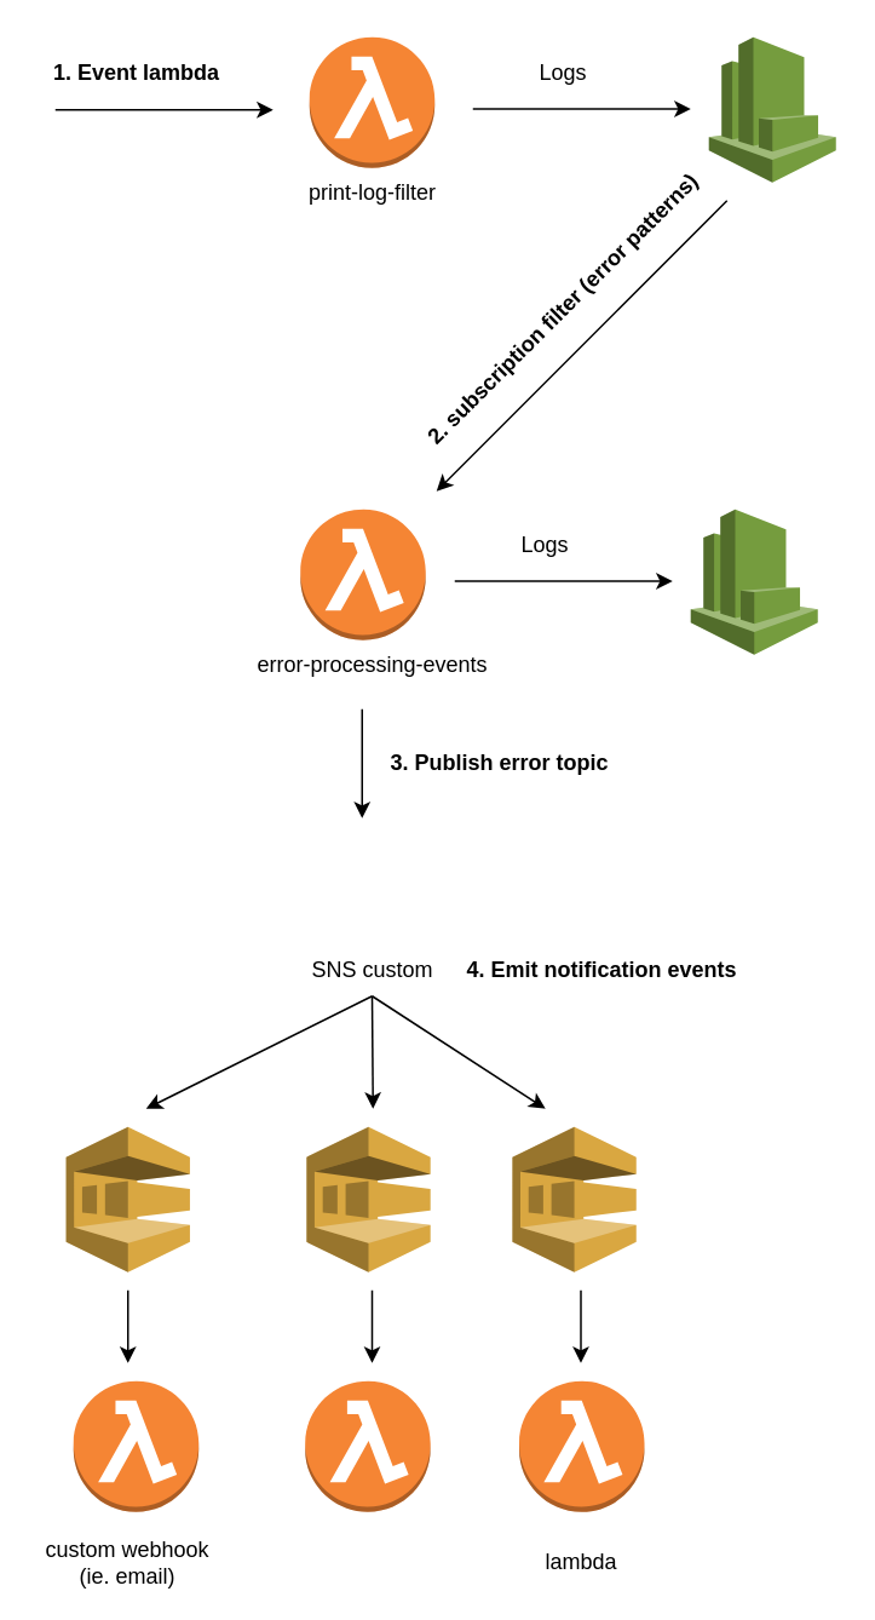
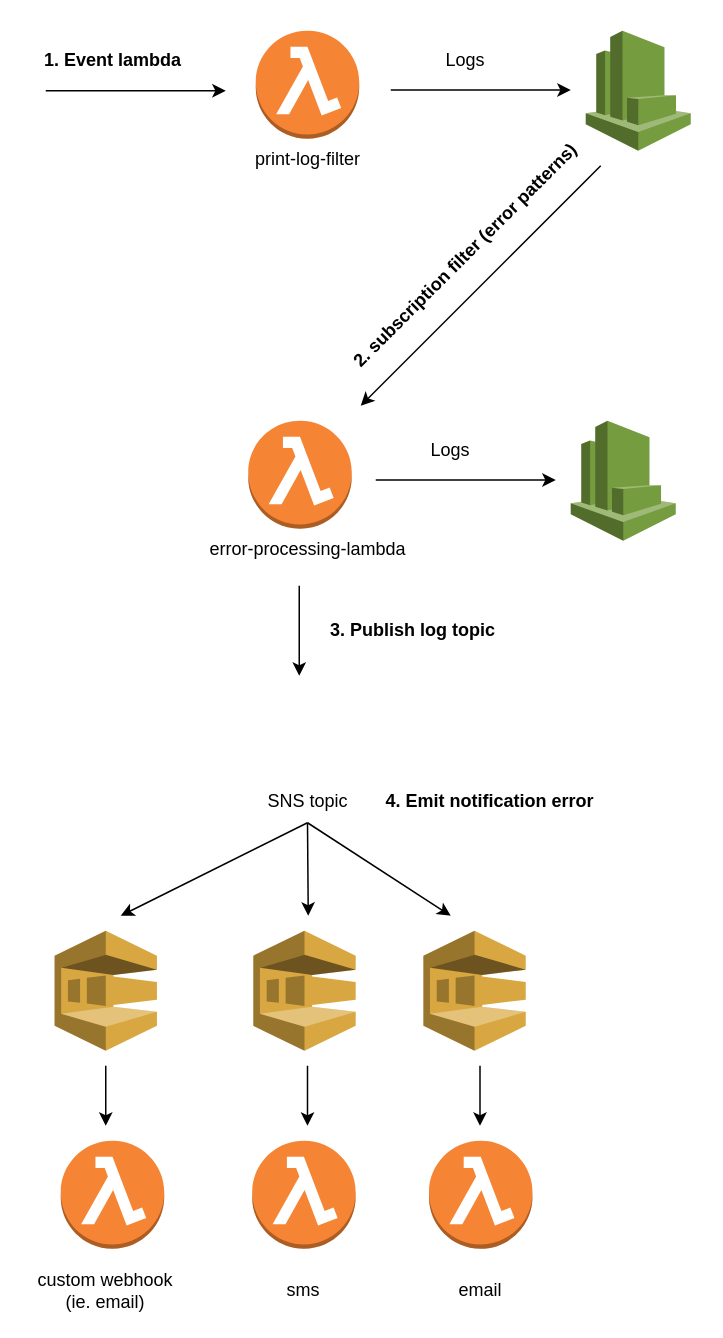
- <mxCell id="10" value="error-processing-events" style="text;html=1;strokeColor=none;fillColor=none;align=center;verticalAlign=middle;whiteSpace=wrap;rounded=0;fontStyle=0" vertex="1" parent="1"><mxGeometry x="124.5" y="352" width="160" height="28" as="geometry" /></mxCell>
+ <mxCell id="10" value="error-processing-lambda" style="text;html=1;strokeColor=none;fillColor=none;align=center;verticalAlign=middle;whiteSpace=wrap;rounded=0;fontStyle=0" vertex="1" parent="1"><mxGeometry x="124.5" y="352" width="160" height="28" as="geometry" /></mxCell>
- <mxCell id="22" value="3. Publish error topic" style="text;html=1;strokeColor=none;fillColor=none;align=center;verticalAlign=middle;whiteSpace=wrap;rounded=0;fontStyle=1" vertex="1" parent="1"><mxGeometry x="210" y="410" width="130" height="20" as="geometry" /></mxCell>
+ <mxCell id="22" value="3. Publish log topic" style="text;html=1;strokeColor=none;fillColor=none;align=center;verticalAlign=middle;whiteSpace=wrap;rounded=0;fontStyle=1" vertex="1" parent="1"><mxGeometry x="210" y="410" width="130" height="20" as="geometry" /></mxCell>
- <mxCell id="18" value="SNS custom" style="text;html=1;strokeColor=none;fillColor=none;align=center;verticalAlign=middle;whiteSpace=wrap;rounded=0;fontStyle=0" vertex="1" parent="1"><mxGeometry x="124.5" y="520" width="160" height="28" as="geometry" /></mxCell>
+ <mxCell id="18" value="SNS topic" style="text;html=1;strokeColor=none;fillColor=none;align=center;verticalAlign=middle;whiteSpace=wrap;rounded=0;fontStyle=0" vertex="1" parent="1"><mxGeometry x="124.5" y="520" width="160" height="28" as="geometry" /></mxCell>
- <mxCell id="23" value="4. Emit notification events" style="text;html=1;strokeColor=none;fillColor=none;align=left;verticalAlign=middle;whiteSpace=wrap;rounded=0;fontStyle=1" vertex="1" parent="1"><mxGeometry x="255" y="524" width="160" height="20" as="geometry" /></mxCell>
+ <mxCell id="23" value="4. Emit notification error" style="text;html=1;strokeColor=none;fillColor=none;align=left;verticalAlign=middle;whiteSpace=wrap;rounded=0;fontStyle=1" vertex="1" parent="1"><mxGeometry x="255" y="524" width="160" height="20" as="geometry" /></mxCell>
+ <mxCell id="29" value="sms" style="text;html=1;strokeColor=none;fillColor=none;align=center;verticalAlign=middle;whiteSpace=wrap;rounded=0;fontStyle=0" vertex="1" parent="27"><mxGeometry y="90" width="100" height="20" as="geometry" /></mxCell>
- <mxCell id="32" value="lambda" style="text;html=1;strokeColor=none;fillColor=none;align=center;verticalAlign=middle;whiteSpace=wrap;rounded=0;fontStyle=0" vertex="1" parent="30"><mxGeometry y="90" width="100" height="20" as="geometry" /></mxCell>
+ <mxCell id="32" value="email" style="text;html=1;strokeColor=none;fillColor=none;align=center;verticalAlign=middle;whiteSpace=wrap;rounded=0;fontStyle=0" vertex="1" parent="30"><mxGeometry y="90" width="100" height="20" as="geometry" /></mxCell>
